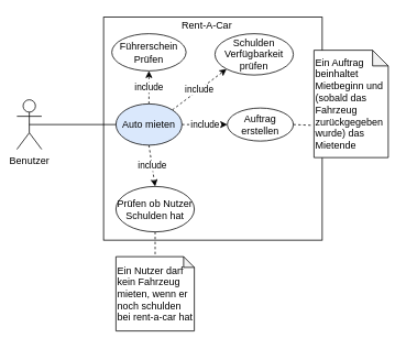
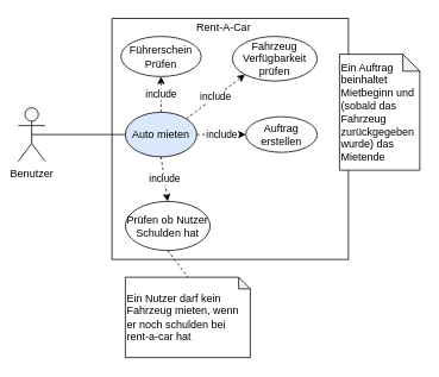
- <mxCell id="11" value="Schulden Verfügbarkeit prüfen" style="ellipse;whiteSpace=wrap;html=1;" vertex="1" parent="1"><mxGeometry x="260" y="40" width="95" height="50" as="geometry" /></mxCell>
+ <mxCell id="11" value="Fahrzeug Verfügbarkeit prüfen" style="ellipse;whiteSpace=wrap;html=1;" vertex="1" parent="1"><mxGeometry x="260" y="40" width="95" height="50" as="geometry" /></mxCell>
- <mxCell id="15" style="edgeStyle=none;rounded=0;orthogonalLoop=1;jettySize=auto;html=1;exitX=1;exitY=0.5;exitDx=0;exitDy=0;entryX=-0.013;entryY=0.7;entryDx=0;entryDy=0;entryPerimeter=0;dashed=1;endArrow=none;endFill=0;" edge="1" parent="1" source="16" target="17"><mxGeometry relative="1" as="geometry" /></mxCell>
- <mxCell id="14" value="Ein Nutzer darf kein Fahrzeug mieten, wenn er noch schulden bei rent-a-car hat" style="shape=note;whiteSpace=wrap;html=1;backgroundOutline=1;darkOpacity=0.05;size=13;align=left;" vertex="1" parent="1"><mxGeometry x="140" y="310" width="95" height="90" as="geometry" /></mxCell>
+ <mxCell id="14" value="Ein Nutzer darf kein Fahrzeug mieten, wenn er noch schulden bei rent-a-car hat" style="shape=note;whiteSpace=wrap;html=1;backgroundOutline=1;darkOpacity=0.05;size=13;align=left;" vertex="1" parent="1"><mxGeometry x="140" y="310" width="140" height="90" as="geometry" /></mxCell>
